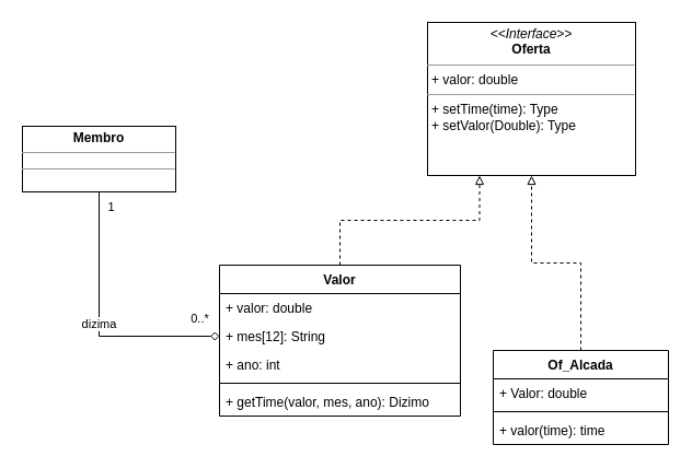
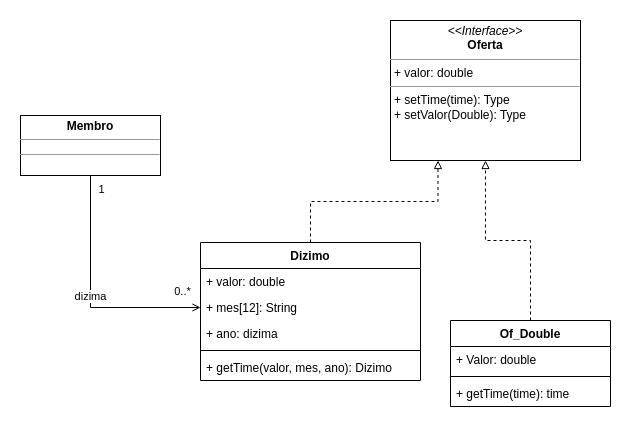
- <mxCell id="9" value="Valor" style="swimlane;fontStyle=1;align=center;verticalAlign=top;childLayout=stackLayout;horizontal=1;startSize=26;horizontalStack=0;resizeParent=1;resizeParentMax=0;resizeLast=0;collapsible=1;marginBottom=0;" vertex="1" parent="1"><mxGeometry x="200" y="242" width="220" height="138" as="geometry" /></mxCell>
+ <mxCell id="9" value="Dizimo" style="swimlane;fontStyle=1;align=center;verticalAlign=top;childLayout=stackLayout;horizontal=1;startSize=26;horizontalStack=0;resizeParent=1;resizeParentMax=0;resizeLast=0;collapsible=1;marginBottom=0;" vertex="1" parent="1"><mxGeometry x="200" y="242" width="220" height="138" as="geometry" /></mxCell>
- <mxCell id="15" value="dizima" style="edgeStyle=orthogonalEdgeStyle;rounded=0;orthogonalLoop=1;jettySize=auto;html=1;entryX=0;entryY=0.5;entryDx=0;entryDy=0;endArrow=diamond;endFill=0;" edge="1" parent="1" source="18" target="11"><mxGeometry relative="1" as="geometry" /></mxCell>
+ <mxCell id="15" value="dizima" style="edgeStyle=orthogonalEdgeStyle;rounded=0;orthogonalLoop=1;jettySize=auto;html=1;entryX=0;entryY=0.5;entryDx=0;entryDy=0;endArrow=open;endFill=0;" edge="1" parent="1" source="18" target="11"><mxGeometry relative="1" as="geometry" /></mxCell>
- <mxCell id="12" value="+ ano: int" style="text;strokeColor=none;fillColor=none;align=left;verticalAlign=top;spacingLeft=4;spacingRight=4;overflow=hidden;rotatable=0;points=[[0,0.5],[1,0.5]];portConstraint=eastwest;" vertex="1" parent="9"><mxGeometry y="78" width="220" height="26" as="geometry" /></mxCell>
+ <mxCell id="12" value="+ ano: dizima" style="text;strokeColor=none;fillColor=none;align=left;verticalAlign=top;spacingLeft=4;spacingRight=4;overflow=hidden;rotatable=0;points=[[0,0.5],[1,0.5]];portConstraint=eastwest;" vertex="1" parent="9"><mxGeometry y="78" width="220" height="26" as="geometry" /></mxCell>
- <mxCell id="3" value="Of_Alcada" style="swimlane;fontStyle=1;align=center;verticalAlign=top;childLayout=stackLayout;horizontal=1;startSize=26;horizontalStack=0;resizeParent=1;resizeParentMax=0;resizeLast=0;collapsible=1;marginBottom=0;" vertex="1" parent="1"><mxGeometry x="450" y="320" width="160" height="86" as="geometry" /></mxCell>
+ <mxCell id="3" value="Of_Double" style="swimlane;fontStyle=1;align=center;verticalAlign=top;childLayout=stackLayout;horizontal=1;startSize=26;horizontalStack=0;resizeParent=1;resizeParentMax=0;resizeLast=0;collapsible=1;marginBottom=0;" vertex="1" parent="1"><mxGeometry x="450" y="320" width="160" height="86" as="geometry" /></mxCell>
- <mxCell id="6" value="+ valor(time): time" style="text;strokeColor=none;fillColor=none;align=left;verticalAlign=top;spacingLeft=4;spacingRight=4;overflow=hidden;rotatable=0;points=[[0,0.5],[1,0.5]];portConstraint=eastwest;" vertex="1" parent="3"><mxGeometry y="60" width="160" height="26" as="geometry" /></mxCell>
+ <mxCell id="6" value="+ getTime(time): time" style="text;strokeColor=none;fillColor=none;align=left;verticalAlign=top;spacingLeft=4;spacingRight=4;overflow=hidden;rotatable=0;points=[[0,0.5],[1,0.5]];portConstraint=eastwest;" vertex="1" parent="3"><mxGeometry y="60" width="160" height="26" as="geometry" /></mxCell>
